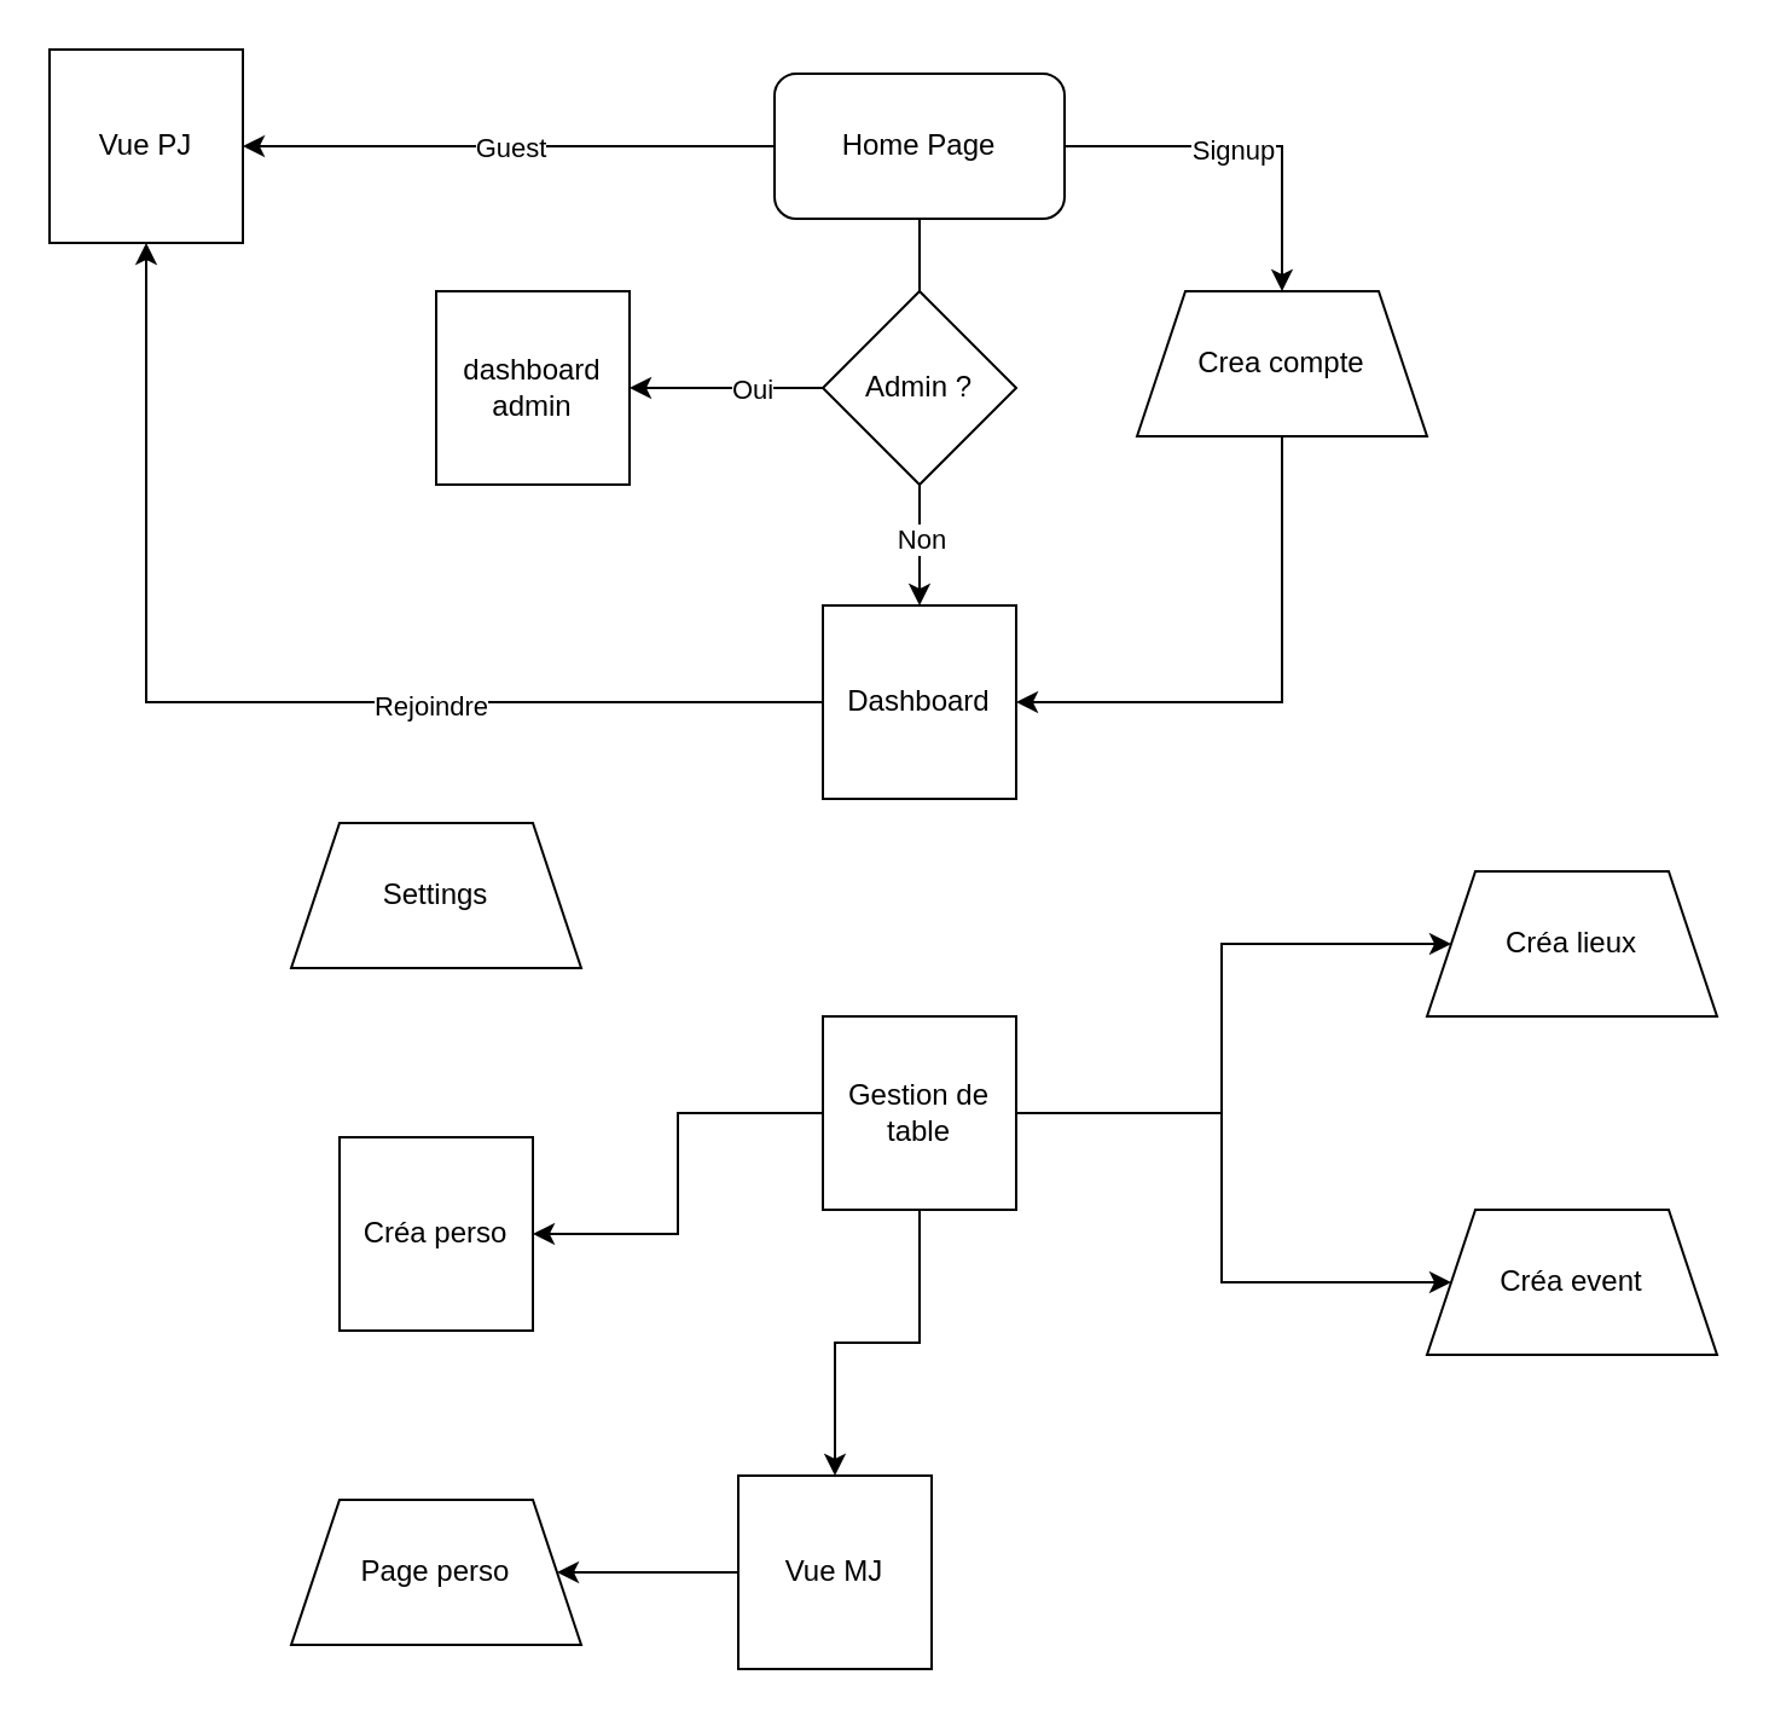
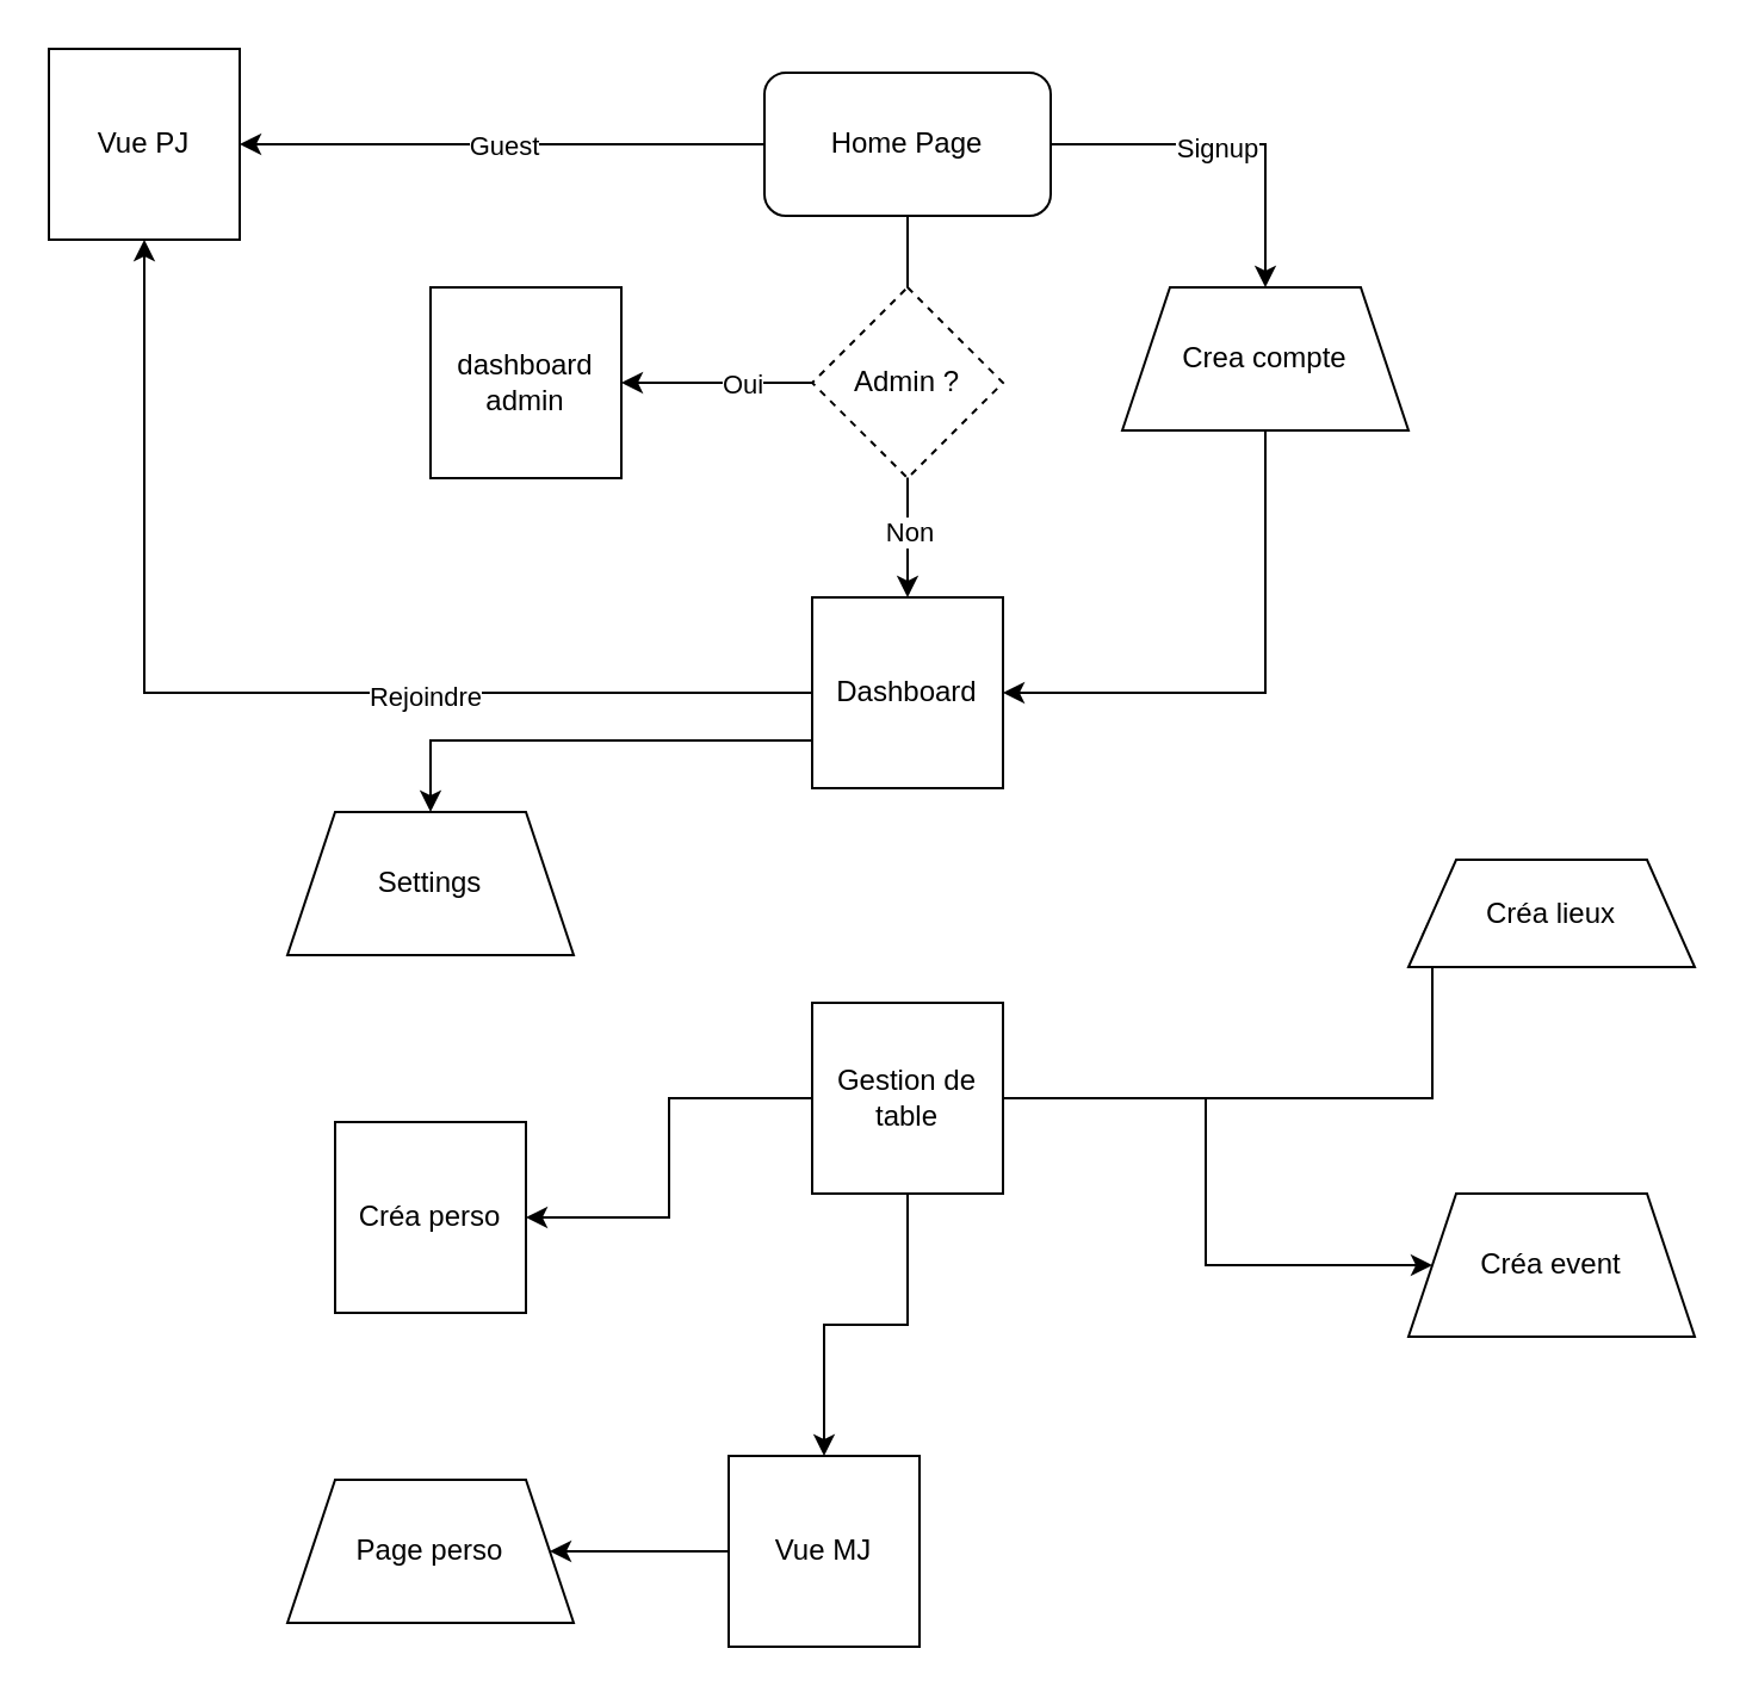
- <mxCell id="19" value="Admin ?" style="rhombus;whiteSpace=wrap;html=1;" vertex="1" parent="1"><mxGeometry x="340" y="120" width="80" height="80" as="geometry" /></mxCell>
+ <mxCell id="19" value="Admin ?" style="rhombus;whiteSpace=wrap;html=1;dashed=1;" vertex="1" parent="1"><mxGeometry x="340" y="120" width="80" height="80" as="geometry" /></mxCell>
+ <mxCell id="13" style="edgeStyle=orthogonalEdgeStyle;rounded=0;orthogonalLoop=1;jettySize=auto;html=1;exitX=0;exitY=0.75;exitDx=0;exitDy=0;entryX=0.5;entryY=0;entryDx=0;entryDy=0;" edge="1" parent="1" source="14" target="21"><mxGeometry relative="1" as="geometry" /></mxCell>
- <mxCell id="27" value="Créa lieux" style="shape=trapezoid;perimeter=trapezoidPerimeter;whiteSpace=wrap;html=1;fixedSize=1;" vertex="1" parent="1"><mxGeometry x="590" y="360" width="120" height="60" as="geometry" /></mxCell>
+ <mxCell id="27" value="Créa lieux" style="shape=trapezoid;perimeter=trapezoidPerimeter;whiteSpace=wrap;html=1;fixedSize=1;" vertex="1" parent="1"><mxGeometry x="590" y="360" width="120" height="45" as="geometry" /></mxCell>
